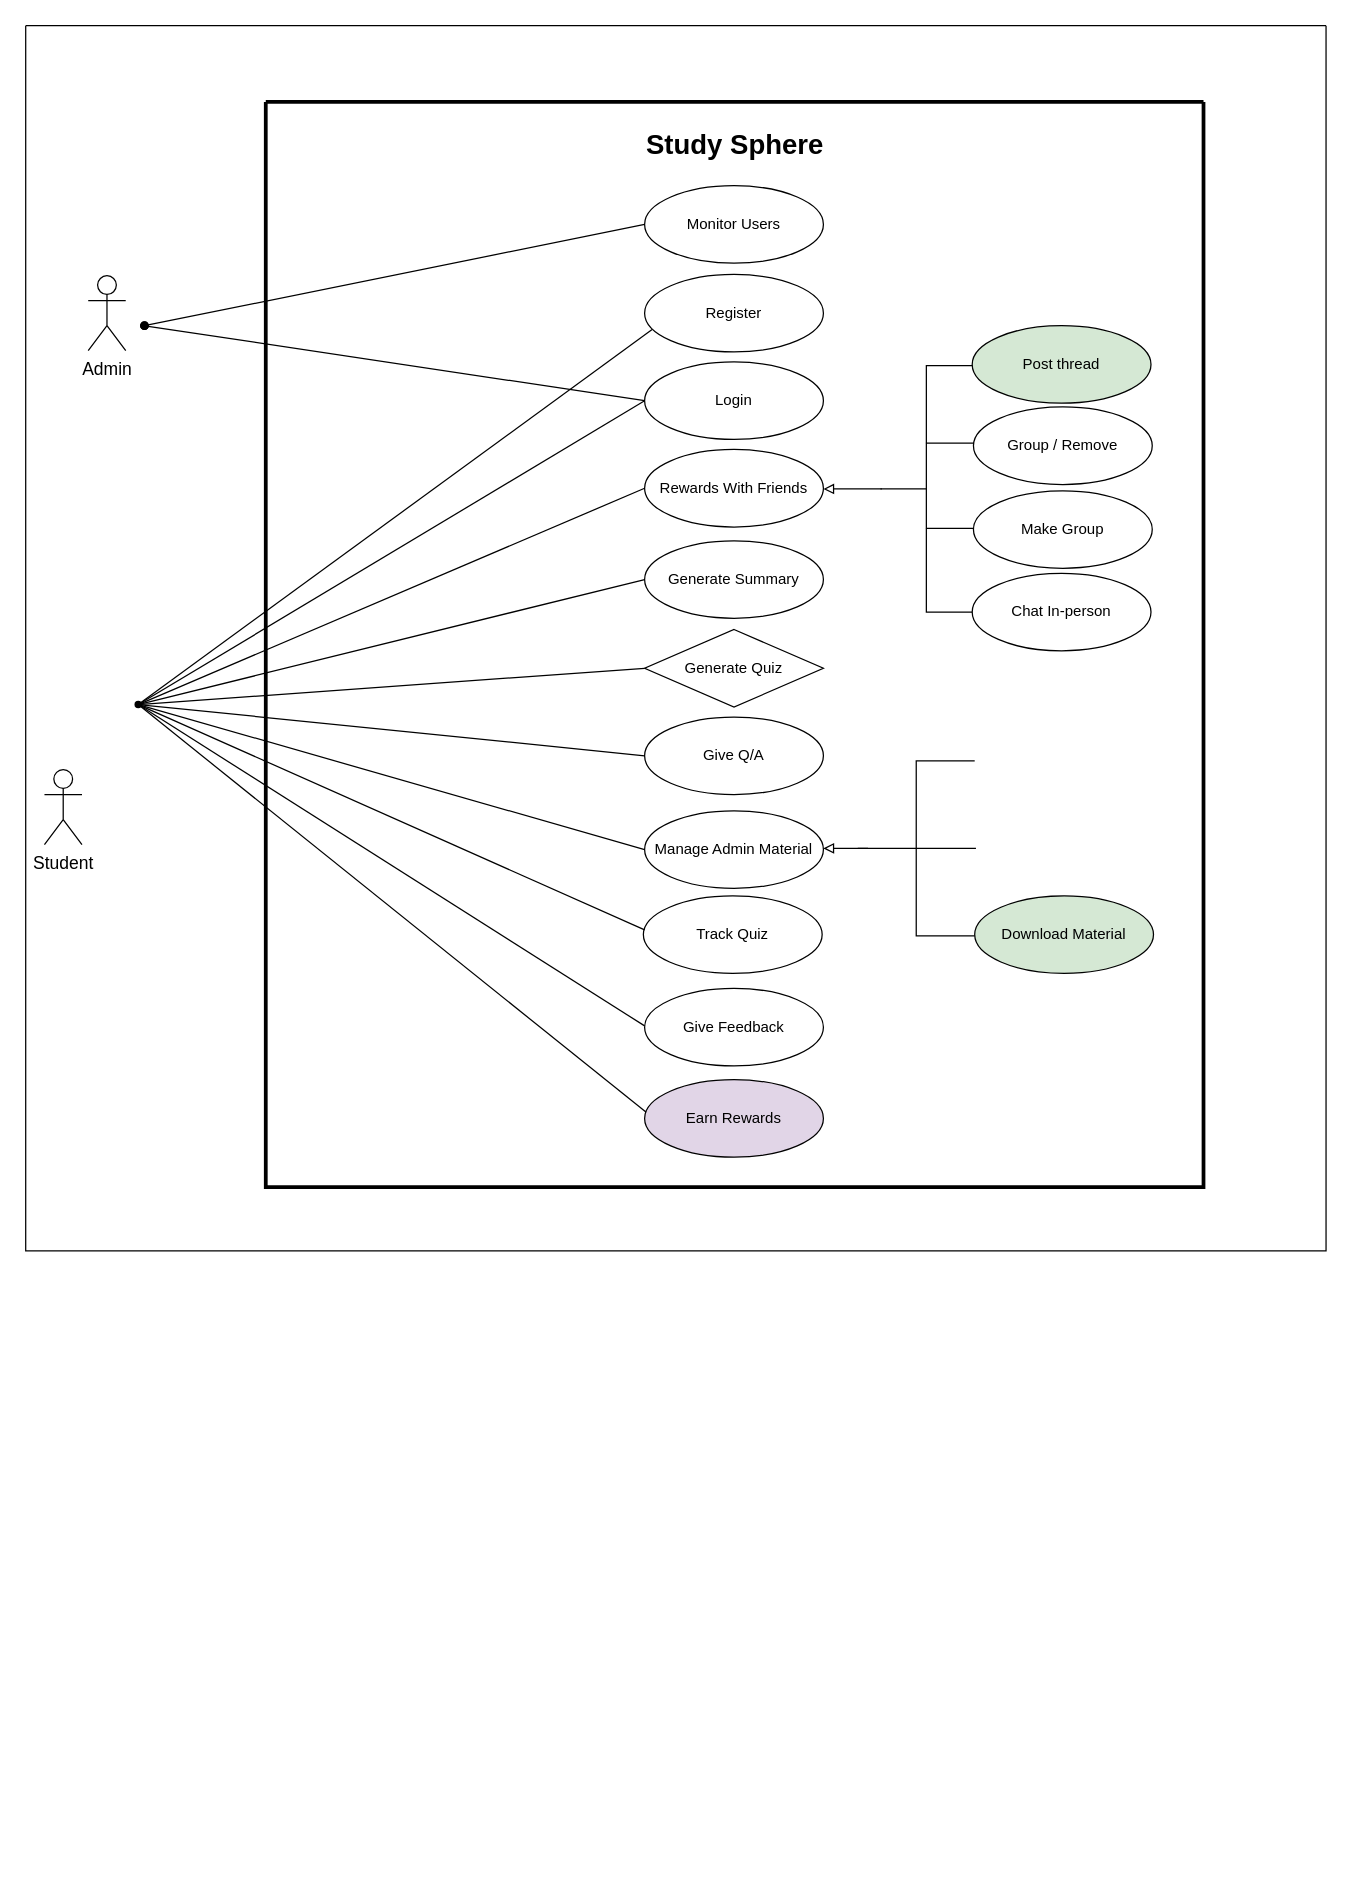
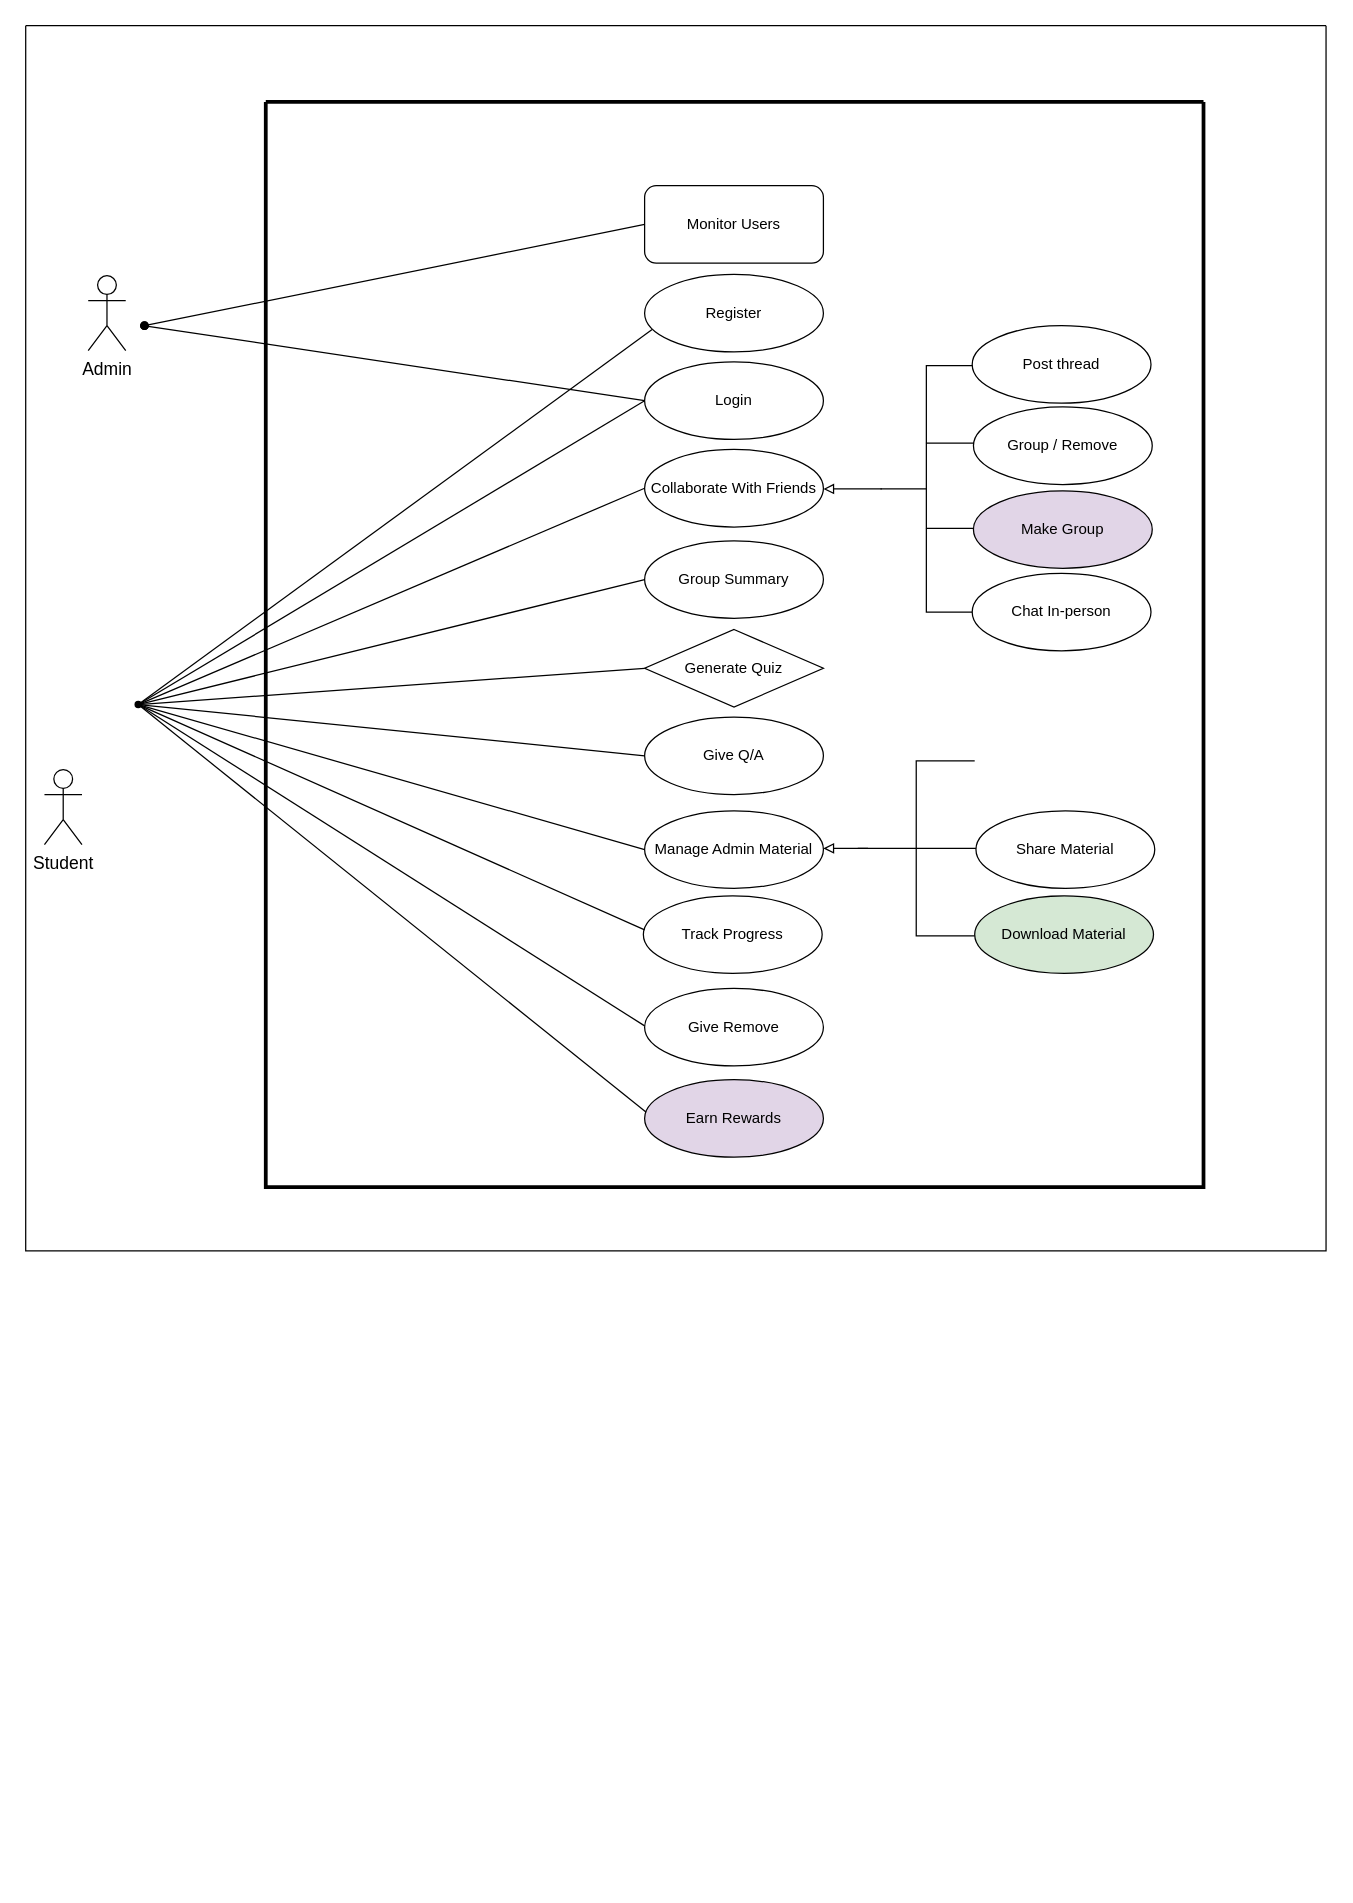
- <mxCell id="3" value="&lt;h1&gt;&lt;font&gt;Study Sphere&lt;/font&gt;&lt;/h1&gt;" style="text;html=1;align=center;verticalAlign=middle;resizable=0;points=[];autosize=1;strokeColor=none;fillColor=none;fontSize=11;spacing=0;spacingTop=0;" parent="2" vertex="1"><mxGeometry x="295" y="5" width="160" height="60" as="geometry" /></mxCell>
- <mxCell id="14" value="&lt;div&gt;Monitor Users&lt;/div&gt;" style="ellipse;whiteSpace=wrap;html=1;" parent="4" vertex="1"><mxGeometry width="143" height="62" as="geometry" /></mxCell>
+ <mxCell id="14" value="&lt;div&gt;Monitor Users&lt;/div&gt;" style="whiteSpace=wrap;html=1;rounded=1;" parent="4" vertex="1"><mxGeometry width="143" height="62" as="geometry" /></mxCell>
- <mxCell id="17" value="&lt;div&gt;Post thread&lt;/div&gt;" style="ellipse;whiteSpace=wrap;html=1;fillColor=#d5e8d4;" parent="16" vertex="1"><mxGeometry x="6" y="21" width="143" height="62" as="geometry" /></mxCell>
+ <mxCell id="17" value="&lt;div&gt;Post thread&lt;/div&gt;" style="ellipse;whiteSpace=wrap;html=1;" parent="16" vertex="1"><mxGeometry x="6" y="21" width="143" height="62" as="geometry" /></mxCell>
- <mxCell id="6" value="&lt;div&gt;&lt;br&gt;&lt;/div&gt;Rewards With Friends&lt;div&gt;&lt;br&gt;&lt;/div&gt;" style="ellipse;whiteSpace=wrap;html=1;" parent="4" vertex="1"><mxGeometry y="211" width="143" height="62" as="geometry" /></mxCell>
+ <mxCell id="6" value="&lt;div&gt;&lt;br&gt;&lt;/div&gt;Collaborate With Friends&lt;div&gt;&lt;br&gt;&lt;/div&gt;" style="ellipse;whiteSpace=wrap;html=1;" parent="4" vertex="1"><mxGeometry y="211" width="143" height="62" as="geometry" /></mxCell>
- <mxCell id="20" value="&lt;div&gt;Make Group&lt;/div&gt;" style="ellipse;whiteSpace=wrap;html=1;" parent="16" vertex="1"><mxGeometry x="7" y="153" width="143" height="62" as="geometry" /></mxCell>
+ <mxCell id="20" value="&lt;div&gt;Make Group&lt;/div&gt;" style="ellipse;whiteSpace=wrap;html=1;fillColor=#e1d5e7;" parent="16" vertex="1"><mxGeometry x="7" y="153" width="143" height="62" as="geometry" /></mxCell>
- <mxCell id="9" value="&lt;div&gt;Generate Summary&lt;/div&gt;" style="ellipse;whiteSpace=wrap;html=1;" parent="4" vertex="1"><mxGeometry y="284" width="143" height="62" as="geometry" /></mxCell>
+ <mxCell id="9" value="&lt;div&gt;Group Summary&lt;/div&gt;" style="ellipse;whiteSpace=wrap;html=1;" parent="4" vertex="1"><mxGeometry y="284" width="143" height="62" as="geometry" /></mxCell>
+ <mxCell id="22" value="&lt;div&gt;Share Material&lt;/div&gt;" style="ellipse;whiteSpace=wrap;html=1;" parent="21" vertex="1"><mxGeometry x="7" y="114" width="143" height="62" as="geometry" /></mxCell>
- <mxCell id="10" value="&lt;div&gt;Track Quiz&lt;/div&gt;" style="ellipse;whiteSpace=wrap;html=1;" parent="4" vertex="1"><mxGeometry x="-1" y="568" width="143" height="62" as="geometry" /></mxCell>
+ <mxCell id="10" value="&lt;div&gt;Track Progress&lt;/div&gt;" style="ellipse;whiteSpace=wrap;html=1;" parent="4" vertex="1"><mxGeometry x="-1" y="568" width="143" height="62" as="geometry" /></mxCell>
- <mxCell id="13" value="&lt;div&gt;Give Feedback&lt;/div&gt;" style="ellipse;whiteSpace=wrap;html=1;" parent="4" vertex="1"><mxGeometry y="642" width="143" height="62" as="geometry" /></mxCell>
+ <mxCell id="13" value="&lt;div&gt;Give Remove&lt;/div&gt;" style="ellipse;whiteSpace=wrap;html=1;" parent="4" vertex="1"><mxGeometry y="642" width="143" height="62" as="geometry" /></mxCell>
